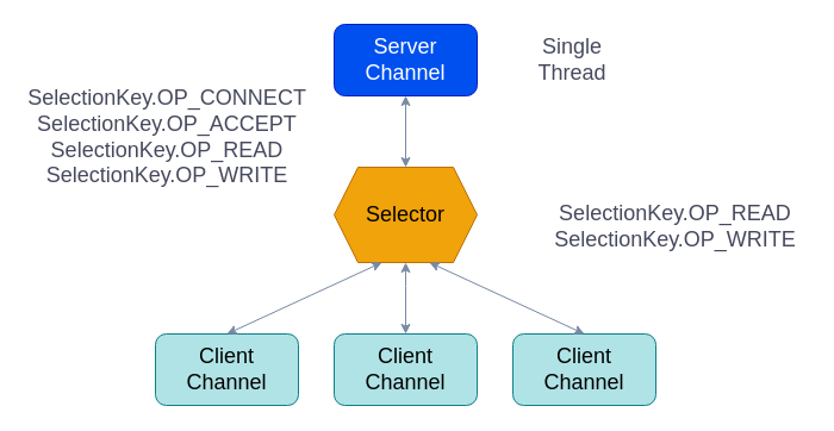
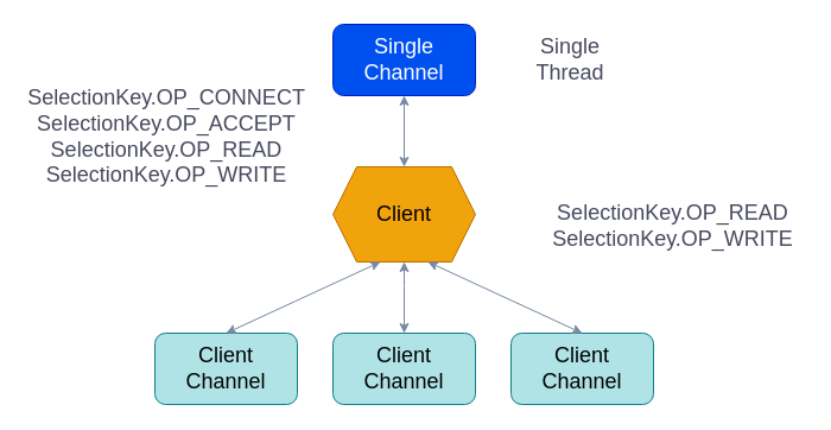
- <mxCell id="6" value="&lt;font style=&quot;font-size: 18px&quot;&gt;Server Channel&lt;/font&gt;" style="rounded=1;whiteSpace=wrap;html=1;fillColor=#0050ef;strokeColor=#001DBC;fontColor=#ffffff;" vertex="1" parent="1"><mxGeometry x="280" y="20" width="120" height="60" as="geometry" /></mxCell>
+ <mxCell id="6" value="&lt;font style=&quot;font-size: 18px&quot;&gt;Single Channel&lt;/font&gt;" style="rounded=1;whiteSpace=wrap;html=1;fillColor=#0050ef;strokeColor=#001DBC;fontColor=#ffffff;" vertex="1" parent="1"><mxGeometry x="280" y="20" width="120" height="60" as="geometry" /></mxCell>
- <mxCell id="5" value="Selector" style="shape=hexagon;perimeter=hexagonPerimeter2;whiteSpace=wrap;html=1;fixedSize=1;fontSize=18;fillColor=#f0a30a;strokeColor=#BD7000;fontColor=#000000;" vertex="1" parent="1"><mxGeometry x="280" y="140" width="120" height="80" as="geometry" /></mxCell>
+ <mxCell id="5" value="Client" style="shape=hexagon;perimeter=hexagonPerimeter2;whiteSpace=wrap;html=1;fixedSize=1;fontSize=18;fillColor=#f0a30a;strokeColor=#BD7000;fontColor=#000000;" vertex="1" parent="1"><mxGeometry x="280" y="140" width="120" height="80" as="geometry" /></mxCell>
